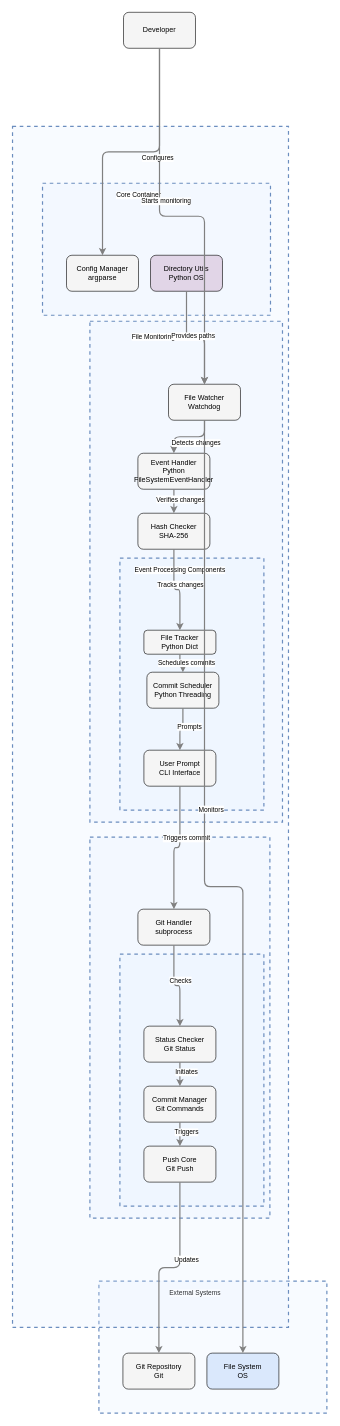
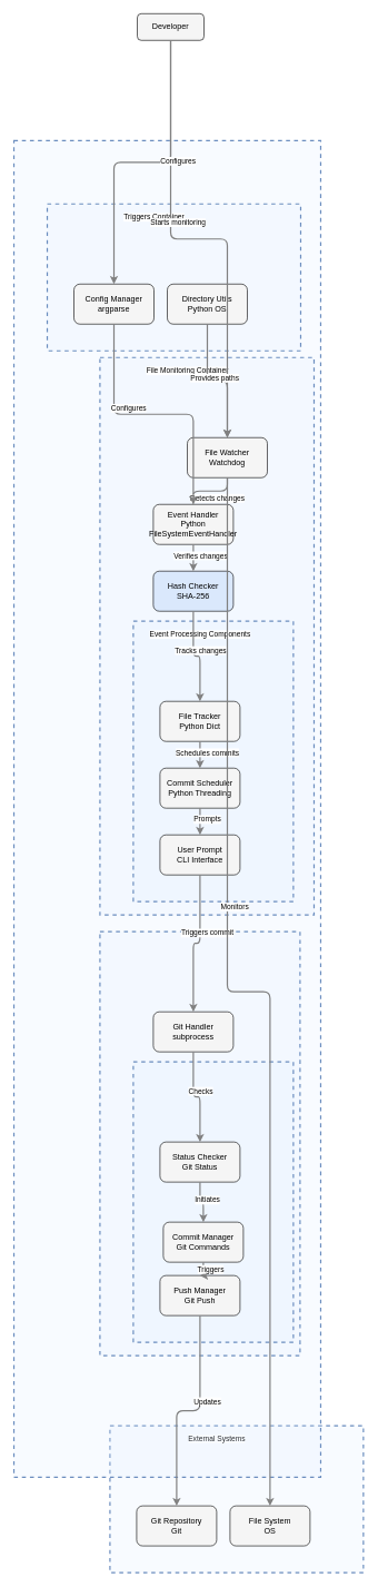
- <mxCell id="13" value="Developer" style="rounded=1;whiteSpace=wrap;html=1;fillColor=#f5f5f5" vertex="1" parent="1"><mxGeometry x="205" y="20" width="120" height="60" as="geometry" /></mxCell>
+ <mxCell id="13" value="Developer" style="rounded=1;whiteSpace=wrap;html=1;fillColor=#f5f5f5" vertex="1" parent="1"><mxGeometry x="205" y="20" width="100" height="40" as="geometry" /></mxCell>
- <mxCell id="6" value="Core Container" style="edgeLabel;html=1;align=center;verticalAlign=middle;resizable=0;labelBackgroundColor=white;spacing=5" vertex="1" parent="12"><mxGeometry x="58" y="103" width="304" height="24" as="geometry" /></mxCell>
+ <mxCell id="6" value="Triggers Container" style="edgeLabel;html=1;align=center;verticalAlign=middle;resizable=0;labelBackgroundColor=white;spacing=5" vertex="1" parent="12"><mxGeometry x="58" y="103" width="304" height="24" as="geometry" /></mxCell>
- <mxCell id="25" value="Directory Utils&lt;br&gt;Python OS" style="rounded=1;whiteSpace=wrap;html=1;fillColor=#e1d5e7;" vertex="1" parent="5"><mxGeometry x="180" y="120" width="120" height="60" as="geometry" /></mxCell>
+ <mxCell id="25" value="Directory Utils&lt;br&gt;Python OS" style="rounded=1;whiteSpace=wrap;html=1;fillColor=#f5f5f5" vertex="1" parent="5"><mxGeometry x="180" y="120" width="120" height="60" as="geometry" /></mxCell>
- <mxCell id="9" value="File Monitoring Container" style="edgeLabel;html=1;align=center;verticalAlign=middle;resizable=0;labelBackgroundColor=white;spacing=5" vertex="1" parent="12"><mxGeometry x="137" y="333" width="245" height="35" as="geometry" /></mxCell>
+ <mxCell id="9" value="File Monitoring Container" style="edgeLabel;html=1;align=center;verticalAlign=middle;resizable=0;labelBackgroundColor=white;spacing=5" vertex="1" parent="12"><mxGeometry x="137" y="333" width="245" height="24" as="geometry" /></mxCell>
+ <mxCell id="56" style="edgeStyle=orthogonalEdgeStyle;rounded=1;orthogonalLoop=1;jettySize=auto;html=1;strokeColor=#808080;strokeWidth=2;jumpStyle=arc;jumpSize=10;spacing=15;labelBackgroundColor=white;labelBorderColor=none" edge="1" parent="1" source="24" target="15"><mxGeometry relative="1" as="geometry" /></mxCell>
+ <mxCell id="57" value="Configures" style="edgeLabel;html=1;align=center;verticalAlign=middle;resizable=0;points=[];" vertex="1" connectable="0" parent="56"><mxGeometry x="-0.2" y="10" relative="1" as="geometry"><mxPoint as="offset" /></mxGeometry></mxCell>
- <mxCell id="14" value="File Watcher&lt;br&gt;Watchdog" style="rounded=1;whiteSpace=wrap;html=1;fillColor=#f5f5f5" vertex="1" parent="8"><mxGeometry x="131" y="105" width="120" height="60" as="geometry" /></mxCell>
+ <mxCell id="14" value="File Watcher&lt;br&gt;Watchdog" style="rounded=1;whiteSpace=wrap;html=1;fillColor=#f5f5f5" vertex="1" parent="8"><mxGeometry x="131" y="120" width="120" height="60" as="geometry" /></mxCell>
- <mxCell id="16" value="Hash Checker&lt;br&gt;SHA-256" style="rounded=1;whiteSpace=wrap;html=1;fillColor=#f5f5f5" vertex="1" parent="8"><mxGeometry x="80" y="320" width="120" height="60" as="geometry" /></mxCell>
+ <mxCell id="16" value="Hash Checker&lt;br&gt;SHA-256" style="rounded=1;whiteSpace=wrap;html=1;fillColor=#dae8fc;" vertex="1" parent="8"><mxGeometry x="80" y="320" width="120" height="60" as="geometry" /></mxCell>
- <mxCell id="17" value="File Tracker&lt;br&gt;Python Dict" style="rounded=1;whiteSpace=wrap;html=1;fillColor=#f5f5f5" vertex="1" parent="3"><mxGeometry x="40" y="120" width="120" height="40" as="geometry" /></mxCell>
+ <mxCell id="17" value="File Tracker&lt;br&gt;Python Dict" style="rounded=1;whiteSpace=wrap;html=1;fillColor=#f5f5f5" vertex="1" parent="3"><mxGeometry x="40" y="120" width="120" height="60" as="geometry" /></mxCell>
- <mxCell id="18" value="Commit Scheduler&lt;br&gt;Python Threading" style="rounded=1;whiteSpace=wrap;html=1;fillColor=#f5f5f5" vertex="1" parent="3"><mxGeometry x="45" y="190" width="120" height="60" as="geometry" /></mxCell>
+ <mxCell id="18" value="Commit Scheduler&lt;br&gt;Python Threading" style="rounded=1;whiteSpace=wrap;html=1;fillColor=#f5f5f5" vertex="1" parent="3"><mxGeometry x="40" y="220" width="120" height="60" as="geometry" /></mxCell>
- <mxCell id="22" value="Commit Manager&lt;br&gt;Git Commands" style="rounded=1;whiteSpace=wrap;html=1;fillColor=#f5f5f5" vertex="1" parent="2"><mxGeometry x="40" y="220" width="120" height="60" as="geometry" /></mxCell>
+ <mxCell id="22" value="Commit Manager&lt;br&gt;Git Commands" style="rounded=1;whiteSpace=wrap;html=1;fillColor=#f5f5f5" vertex="1" parent="2"><mxGeometry x="45" y="240" width="120" height="60" as="geometry" /></mxCell>
- <mxCell id="23" value="Push Core&lt;br&gt;Git Push" style="rounded=1;whiteSpace=wrap;html=1;fillColor=#f5f5f5" vertex="1" parent="2"><mxGeometry x="40" y="320" width="120" height="60" as="geometry" /></mxCell>
+ <mxCell id="23" value="Push Manager&lt;br&gt;Git Push" style="rounded=1;whiteSpace=wrap;html=1;fillColor=#f5f5f5" vertex="1" parent="2"><mxGeometry x="40" y="320" width="120" height="60" as="geometry" /></mxCell>
- <mxCell id="27" value="File System&lt;br&gt;OS" style="rounded=1;whiteSpace=wrap;html=1;fillColor=#dae8fc;" vertex="1" parent="10"><mxGeometry x="180" y="120" width="120" height="60" as="geometry" /></mxCell>
+ <mxCell id="27" value="File System&lt;br&gt;OS" style="rounded=1;whiteSpace=wrap;html=1;fillColor=#f5f5f5" vertex="1" parent="10"><mxGeometry x="180" y="120" width="120" height="60" as="geometry" /></mxCell>
